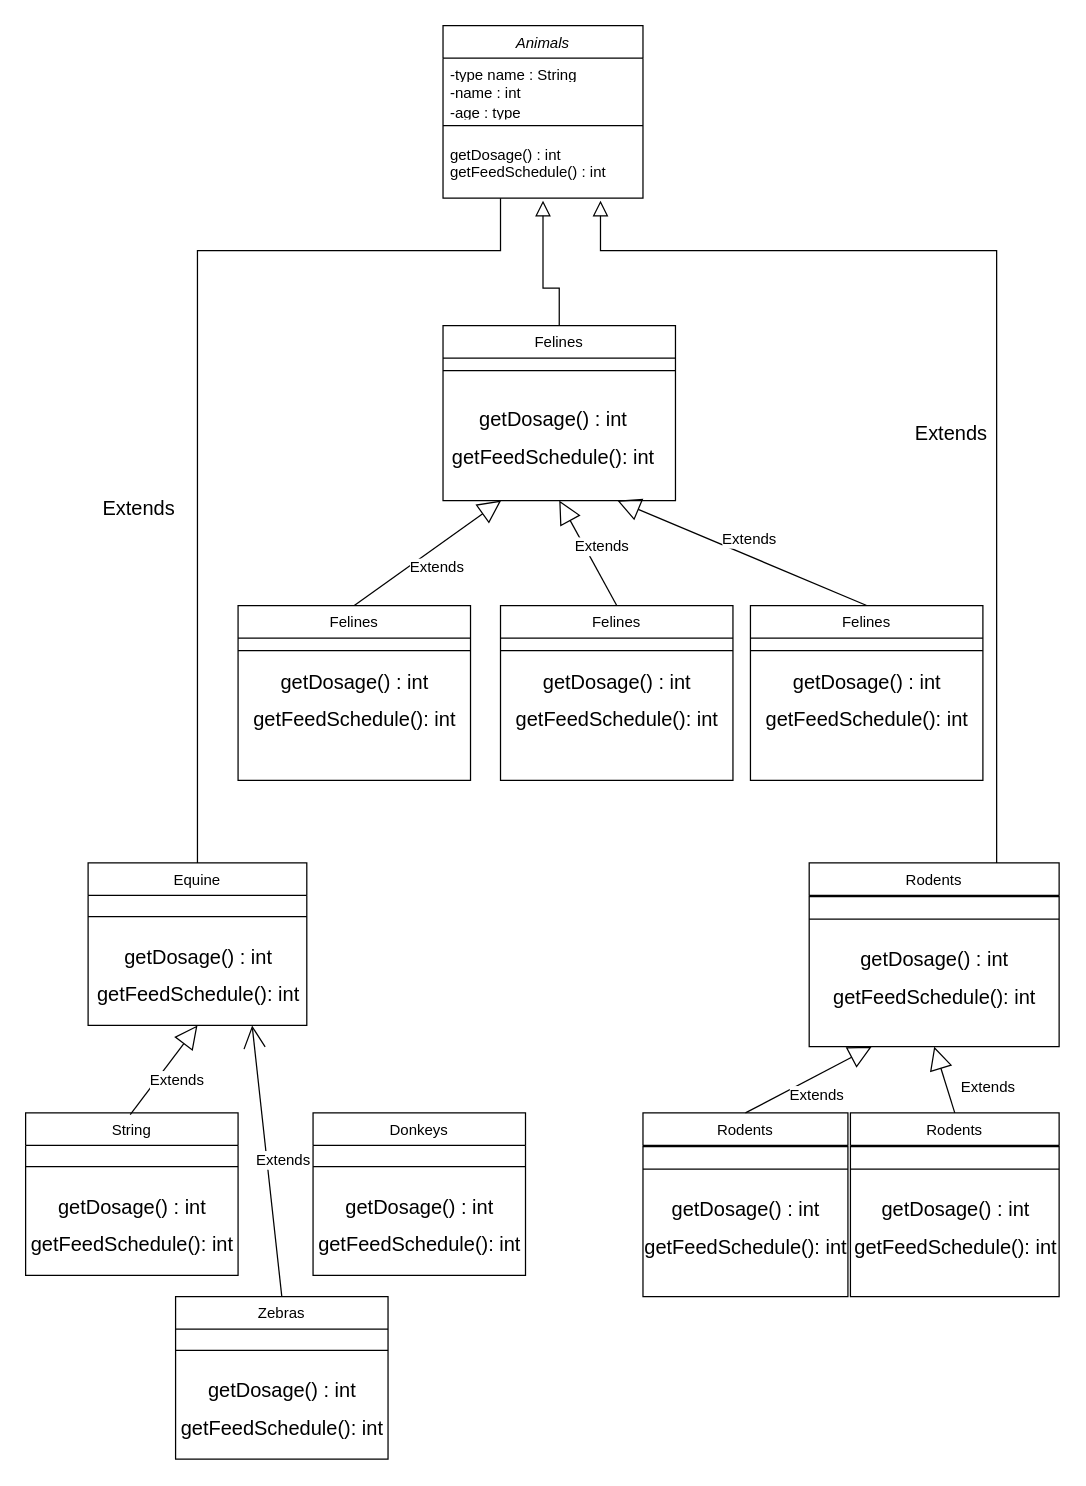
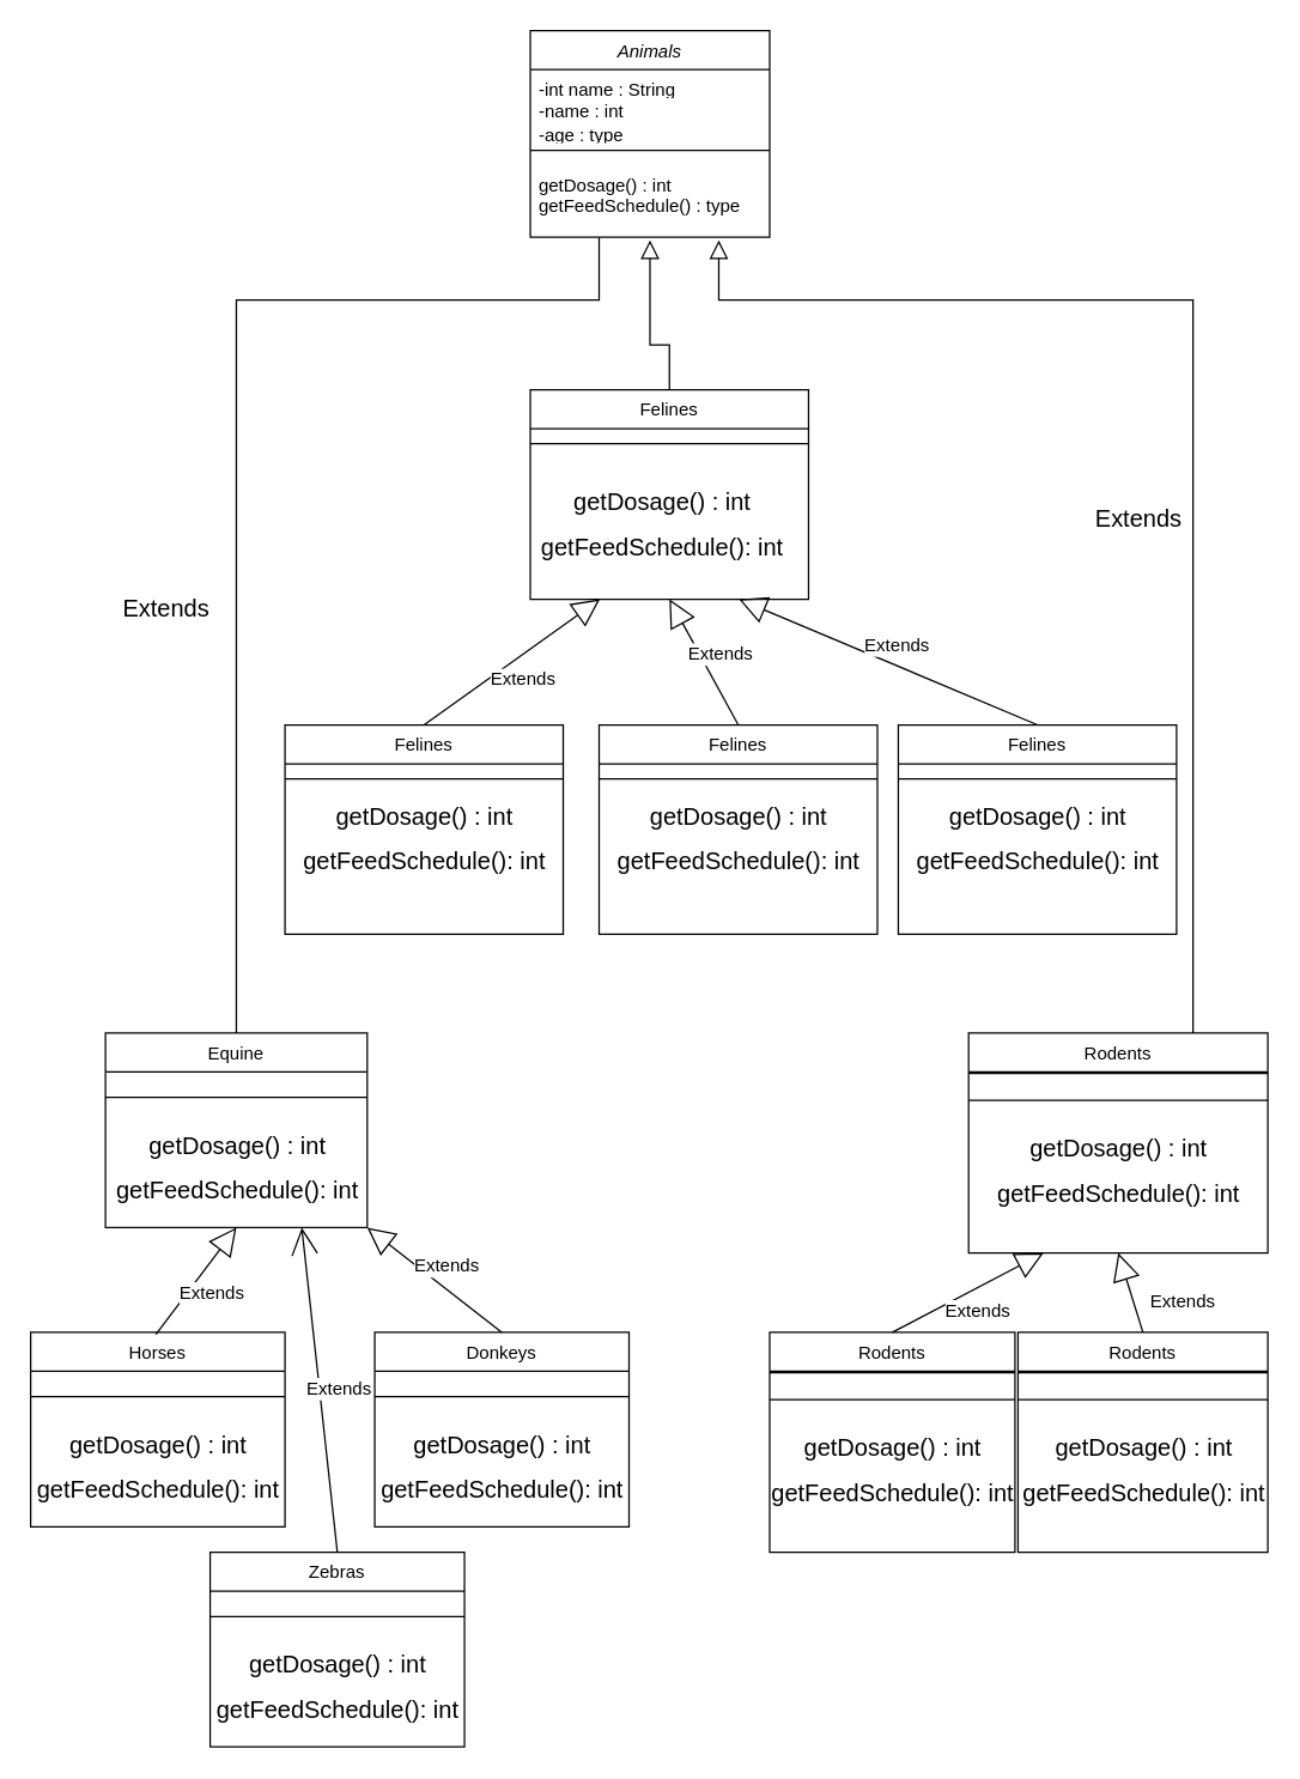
- <mxCell id="3" value="-type name : String" style="text;align=left;verticalAlign=top;spacingLeft=4;spacingRight=4;overflow=hidden;rotatable=0;points=[[0,0.5],[1,0.5]];portConstraint=eastwest;" parent="2" vertex="1"><mxGeometry y="26" width="160" height="14" as="geometry" /></mxCell>
+ <mxCell id="3" value="-int name : String" style="text;align=left;verticalAlign=top;spacingLeft=4;spacingRight=4;overflow=hidden;rotatable=0;points=[[0,0.5],[1,0.5]];portConstraint=eastwest;" parent="2" vertex="1"><mxGeometry y="26" width="160" height="14" as="geometry" /></mxCell>
- <mxCell id="7" value="getDosage() : int&#10;getFeedSchedule() : int" style="text;align=left;verticalAlign=top;spacingLeft=4;spacingRight=4;overflow=hidden;rotatable=0;points=[[0,0.5],[1,0.5]];portConstraint=eastwest;" parent="2" vertex="1"><mxGeometry y="90" width="160" height="40" as="geometry" /></mxCell>
+ <mxCell id="7" value="getDosage() : int&#10;getFeedSchedule() : type" style="text;align=left;verticalAlign=top;spacingLeft=4;spacingRight=4;overflow=hidden;rotatable=0;points=[[0,0.5],[1,0.5]];portConstraint=eastwest;" parent="2" vertex="1"><mxGeometry y="90" width="160" height="40" as="geometry" /></mxCell>
+ <mxCell id="63" value="Extends" style="endArrow=block;endSize=16;endFill=0;html=1;rounded=0;fontSize=12;sourcePerimeterSpacing=8;targetPerimeterSpacing=8;curved=1;entryX=1;entryY=1;entryDx=0;entryDy=0;exitX=0.5;exitY=0;exitDx=0;exitDy=0;" edge="1" parent="1" source="43" target="8"><mxGeometry y="-13" width="160" relative="1" as="geometry"><mxPoint x="330" y="770" as="sourcePoint" /><mxPoint x="332.548" y="698.648" as="targetPoint" /><mxPoint y="1" as="offset" /></mxGeometry></mxCell>
- <mxCell id="39" value="String" style="swimlane;fontStyle=0;align=center;verticalAlign=top;childLayout=stackLayout;horizontal=1;startSize=26;horizontalStack=0;resizeParent=1;resizeLast=0;collapsible=1;marginBottom=0;rounded=0;shadow=0;strokeWidth=1;" vertex="1" parent="1"><mxGeometry y="890" width="170" height="130" as="geometry" x="20"><mxRectangle x="130" y="380" width="160" height="26" as="alternateBounds" /></mxGeometry></mxCell>
+ <mxCell id="39" value="Horses" style="swimlane;fontStyle=0;align=center;verticalAlign=top;childLayout=stackLayout;horizontal=1;startSize=26;horizontalStack=0;resizeParent=1;resizeLast=0;collapsible=1;marginBottom=0;rounded=0;shadow=0;strokeWidth=1;" vertex="1" parent="1"><mxGeometry y="890" width="170" height="130" as="geometry" x="20"><mxRectangle x="130" y="380" width="160" height="26" as="alternateBounds" /></mxGeometry></mxCell>
